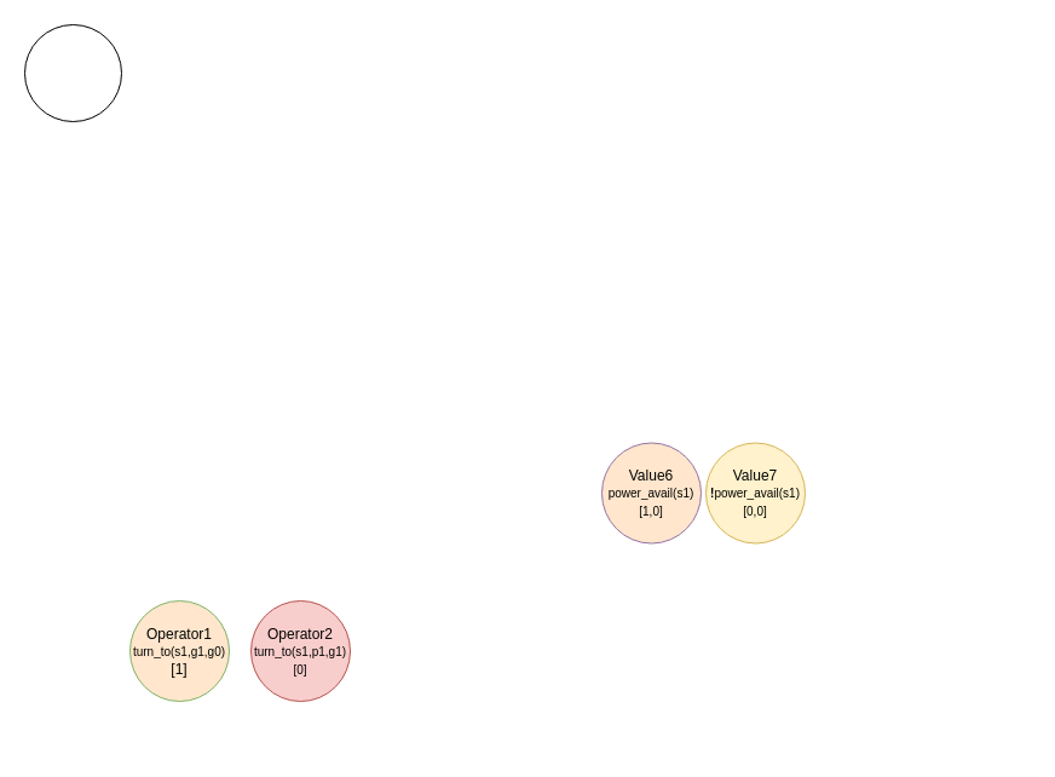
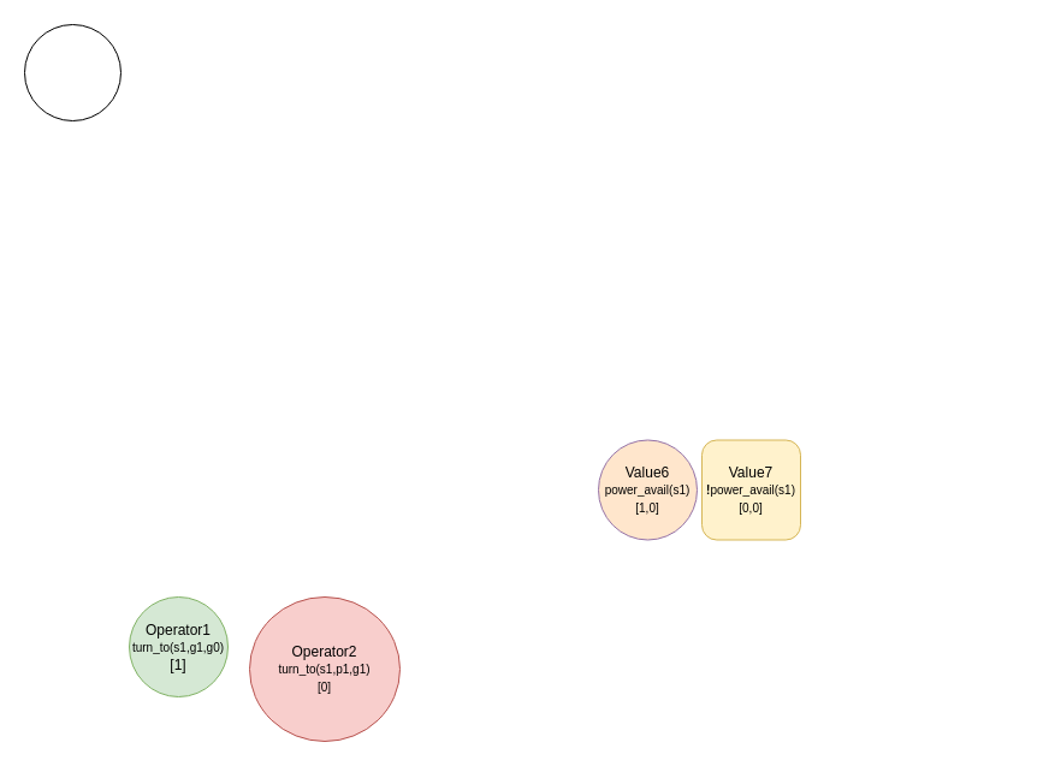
- <mxCell id="6" value="&lt;font style=&quot;&quot;&gt;&lt;font style=&quot;font-size: 12px;&quot;&gt;Value7&lt;/font&gt;&lt;br&gt;&lt;span style=&quot;font-size: 10px;&quot;&gt;&lt;b&gt;!&lt;/b&gt;power_avail(s1)&lt;/span&gt;&lt;br&gt;&lt;span style=&quot;font-size: 10px;&quot;&gt;[0,0]&lt;/span&gt;&lt;br&gt;&lt;/font&gt;" style="ellipse;whiteSpace=wrap;html=1;fillColor=#fff2cc;strokeColor=#d6b656;" vertex="1" parent="1"><mxGeometry x="583" y="365.5" width="82" height="83" as="geometry" /></mxCell>
+ <mxCell id="6" value="&lt;font style=&quot;&quot;&gt;&lt;font style=&quot;font-size: 12px;&quot;&gt;Value7&lt;/font&gt;&lt;br&gt;&lt;span style=&quot;font-size: 10px;&quot;&gt;&lt;b&gt;!&lt;/b&gt;power_avail(s1)&lt;/span&gt;&lt;br&gt;&lt;span style=&quot;font-size: 10px;&quot;&gt;[0,0]&lt;/span&gt;&lt;br&gt;&lt;/font&gt;" style="whiteSpace=wrap;html=1;fillColor=#fff2cc;strokeColor=#d6b656;rounded=1;" vertex="1" parent="1"><mxGeometry x="583" y="365.5" width="82" height="83" as="geometry" /></mxCell>
- <mxCell id="4" value="&lt;font style=&quot;&quot;&gt;Operator1&lt;br&gt;&lt;font style=&quot;font-size: 10px;&quot;&gt;turn_to(s1,g1,g0)&lt;br&gt;&lt;/font&gt;[1]&lt;br&gt;&lt;/font&gt;" style="ellipse;whiteSpace=wrap;html=1;fillColor=#ffe6cc;strokeColor=#82b366;" vertex="1" parent="1"><mxGeometry x="107" y="496" width="82" height="83" as="geometry" /></mxCell>
+ <mxCell id="4" value="&lt;font style=&quot;&quot;&gt;Operator1&lt;br&gt;&lt;font style=&quot;font-size: 10px;&quot;&gt;turn_to(s1,g1,g0)&lt;br&gt;&lt;/font&gt;[1]&lt;br&gt;&lt;/font&gt;" style="ellipse;whiteSpace=wrap;html=1;fillColor=#d5e8d4;strokeColor=#82b366;" vertex="1" parent="1"><mxGeometry x="107" y="496" width="82" height="83" as="geometry" /></mxCell>
- <mxCell id="7" value="&lt;font style=&quot;&quot;&gt;&lt;font style=&quot;font-size: 12px;&quot;&gt;Operator2&lt;/font&gt;&lt;br&gt;&lt;span style=&quot;font-size: 10px;&quot;&gt;turn_to(s1,p1,g1)&lt;/span&gt;&lt;br&gt;&lt;span style=&quot;font-size: 10px;&quot;&gt;[0]&lt;/span&gt;&lt;br&gt;&lt;/font&gt;" style="ellipse;whiteSpace=wrap;html=1;fillColor=#f8cecc;strokeColor=#b85450;" vertex="1" parent="1"><mxGeometry x="207" y="496" width="82" height="83" as="geometry" /></mxCell>
+ <mxCell id="7" value="&lt;font style=&quot;&quot;&gt;&lt;font style=&quot;font-size: 12px;&quot;&gt;Operator2&lt;/font&gt;&lt;br&gt;&lt;span style=&quot;font-size: 10px;&quot;&gt;turn_to(s1,p1,g1)&lt;/span&gt;&lt;br&gt;&lt;span style=&quot;font-size: 10px;&quot;&gt;[0]&lt;/span&gt;&lt;br&gt;&lt;/font&gt;" style="ellipse;whiteSpace=wrap;html=1;fillColor=#f8cecc;strokeColor=#b85450;" vertex="1" parent="1"><mxGeometry x="207" y="496" width="125" height="120" as="geometry" /></mxCell>
